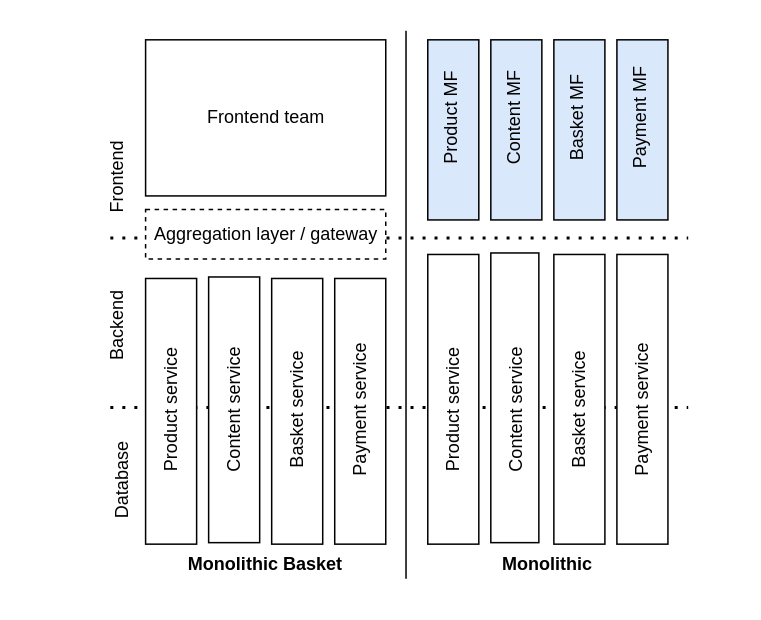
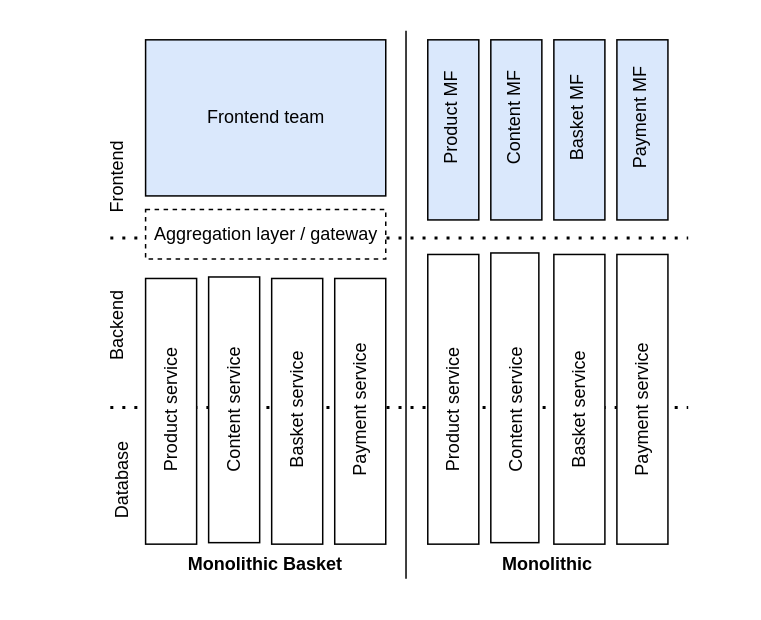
- <mxCell id="4" value="Frontend team" style="rounded=0;whiteSpace=wrap;html=1;fillColor=#ffffff;" vertex="1" parent="1"><mxGeometry x="96.5" y="26" width="160" height="104" as="geometry" /></mxCell>
+ <mxCell id="4" value="Frontend team" style="rounded=0;whiteSpace=wrap;html=1;fillColor=#DAE8FC;" vertex="1" parent="1"><mxGeometry x="96.5" y="26" width="160" height="104" as="geometry" /></mxCell>
